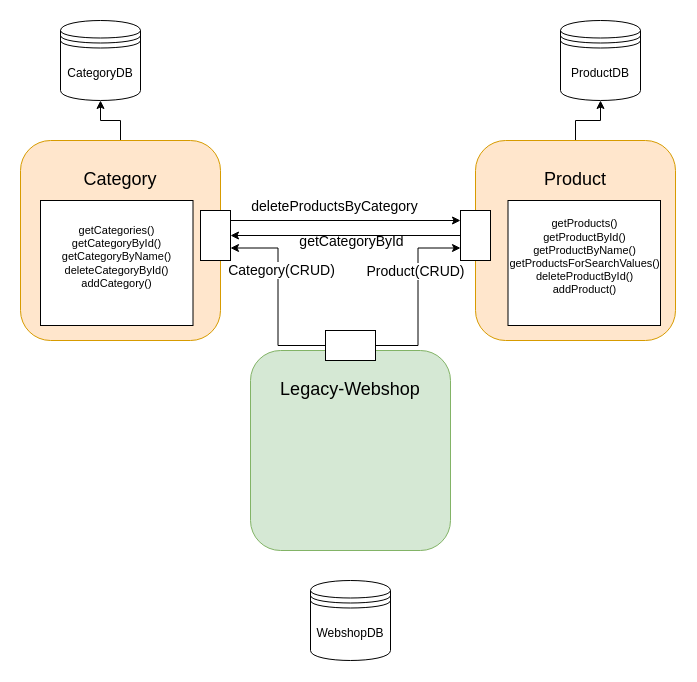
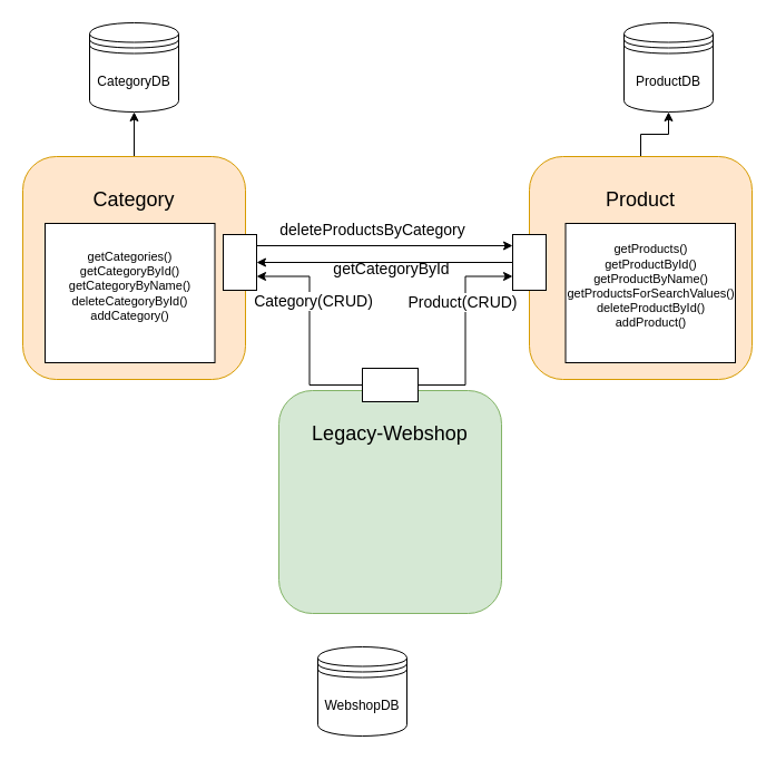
- <mxCell id="8" value="CategoryDB" style="shape=datastore;whiteSpace=wrap;html=1;" parent="1" vertex="1"><mxGeometry x="60" y="20" width="80" height="80" as="geometry" /></mxCell>
+ <mxCell id="8" value="CategoryDB" style="shape=datastore;whiteSpace=wrap;html=1;" parent="1" vertex="1"><mxGeometry x="80" width="80" height="80" as="geometry" y="20" /></mxCell>
- <mxCell id="9" value="WebshopDB" style="shape=datastore;whiteSpace=wrap;html=1;" parent="1" vertex="1"><mxGeometry x="310" y="580" width="80" height="80" as="geometry" /></mxCell>
+ <mxCell id="9" value="WebshopDB" style="shape=datastore;whiteSpace=wrap;html=1;" parent="1" vertex="1"><mxGeometry x="285" y="580" width="80" height="80" as="geometry" /></mxCell>
